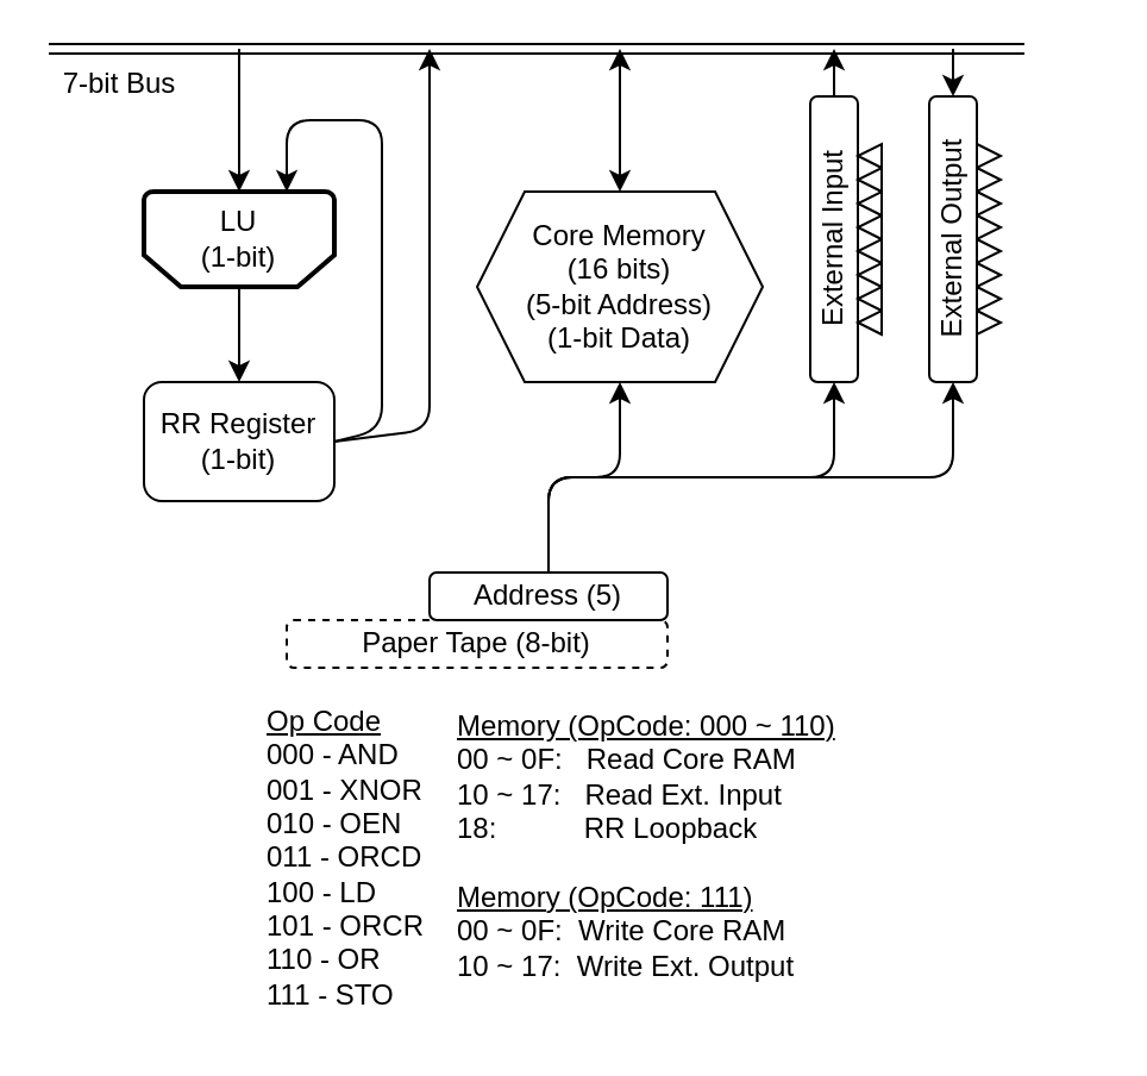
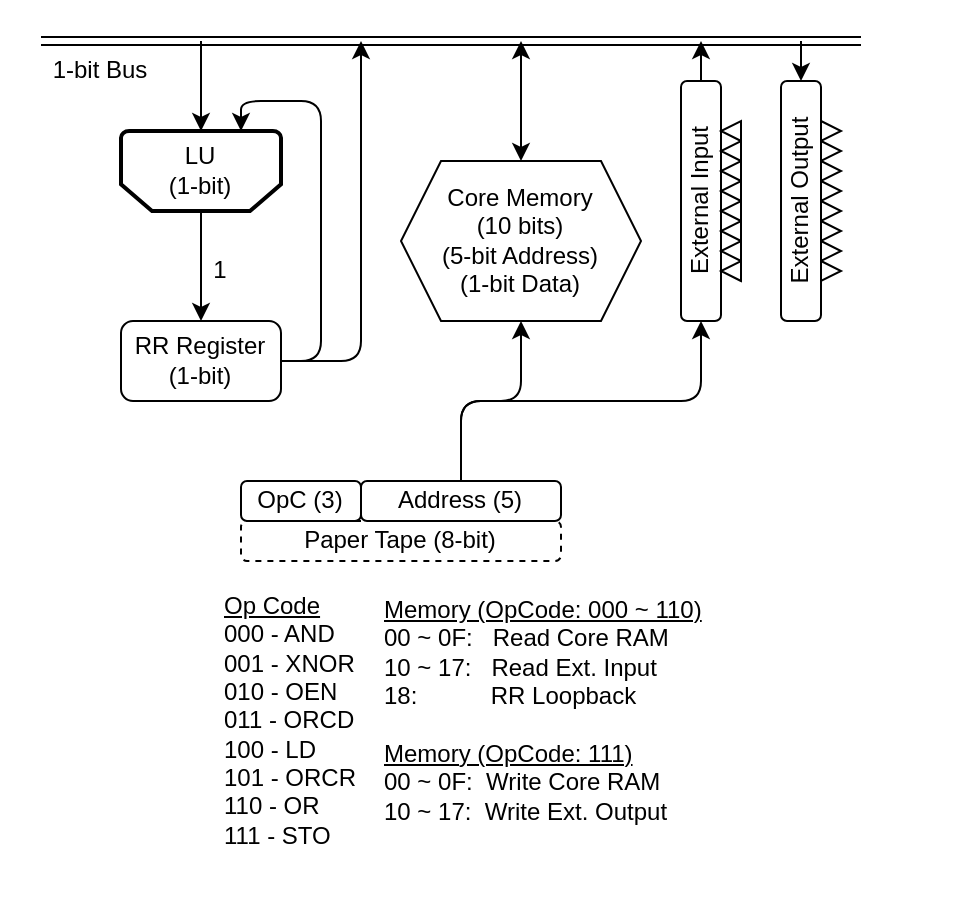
- <mxCell id="11" value="7-bit Bus" style="text;html=1;strokeColor=none;fillColor=none;align=center;verticalAlign=middle;whiteSpace=wrap;rounded=0;" parent="1" vertex="1"><mxGeometry x="20" y="20" width="60" height="30" as="geometry" /></mxCell>
+ <mxCell id="11" value="1-bit Bus" style="text;html=1;strokeColor=none;fillColor=none;align=center;verticalAlign=middle;whiteSpace=wrap;rounded=0;" parent="1" vertex="1"><mxGeometry x="20" y="20" width="60" height="30" as="geometry" /></mxCell>
- <mxCell id="4" value="LU&lt;br&gt;(1-bit)" style="strokeWidth=2;html=1;shape=mxgraph.flowchart.loop_limit;whiteSpace=wrap;flipV=1;" parent="1" vertex="1"><mxGeometry x="60" y="80" width="80" height="40" as="geometry" /></mxCell>
+ <mxCell id="4" value="LU&lt;br&gt;(1-bit)" style="strokeWidth=2;html=1;shape=mxgraph.flowchart.loop_limit;whiteSpace=wrap;flipV=1;" parent="1" vertex="1"><mxGeometry x="60" y="65" width="80" height="40" as="geometry" /></mxCell>
- <mxCell id="2" value="Core Memory&lt;br&gt;(16 bits)&lt;br&gt;(5-bit Address)&lt;br&gt;(1-bit Data)" style="shape=hexagon;perimeter=hexagonPerimeter2;whiteSpace=wrap;html=1;fixedSize=1;" parent="1" vertex="1"><mxGeometry x="200" y="80" width="120" height="80" as="geometry" /></mxCell>
+ <mxCell id="2" value="Core Memory&lt;br&gt;(10 bits)&lt;br&gt;(5-bit Address)&lt;br&gt;(1-bit Data)" style="shape=hexagon;perimeter=hexagonPerimeter2;whiteSpace=wrap;html=1;fixedSize=1;" parent="1" vertex="1"><mxGeometry x="200" y="80" width="120" height="80" as="geometry" /></mxCell>
+ <mxCell id="7" value="1" style="text;html=1;strokeColor=none;fillColor=none;align=center;verticalAlign=middle;whiteSpace=wrap;rounded=0;" parent="1" vertex="1"><mxGeometry x="80" y="120" width="60" height="30" as="geometry" /></mxCell>
- <mxCell id="5" value="RR Register&lt;br&gt;(1-bit)" style="rounded=1;whiteSpace=wrap;html=1;" parent="1" vertex="1"><mxGeometry x="60" y="160" width="80" height="50" as="geometry" /></mxCell>
+ <mxCell id="5" value="RR Register&lt;br&gt;(1-bit)" style="rounded=1;whiteSpace=wrap;html=1;" parent="1" vertex="1"><mxGeometry x="60" y="160" width="80" height="40" as="geometry" /></mxCell>
- <mxCell id="27" value="" style="endArrow=classic;html=1;rounded=1;entryX=0;entryY=0.5;entryDx=0;entryDy=0;exitX=0.5;exitY=0;exitDx=0;exitDy=0;" parent="1" source="15" target="32" edge="1"><mxGeometry width="50" height="50" relative="1" as="geometry"><mxPoint x="330" y="150" as="sourcePoint" /><mxPoint x="399.42" y="166.005" as="targetPoint" /><Array as="points"><mxPoint x="230" y="200" /><mxPoint x="400" y="200" /></Array></mxGeometry></mxCell>
+ <mxCell id="14" value="OpC (3)" style="rounded=1;whiteSpace=wrap;html=1;" parent="1" vertex="1"><mxGeometry x="120" y="240" width="60" height="20" as="geometry" /></mxCell>
